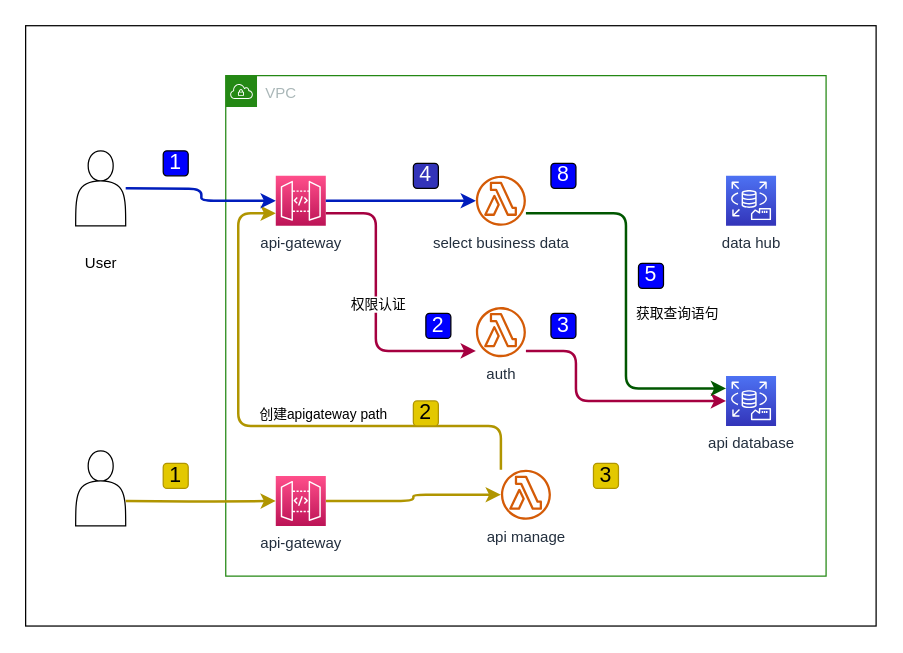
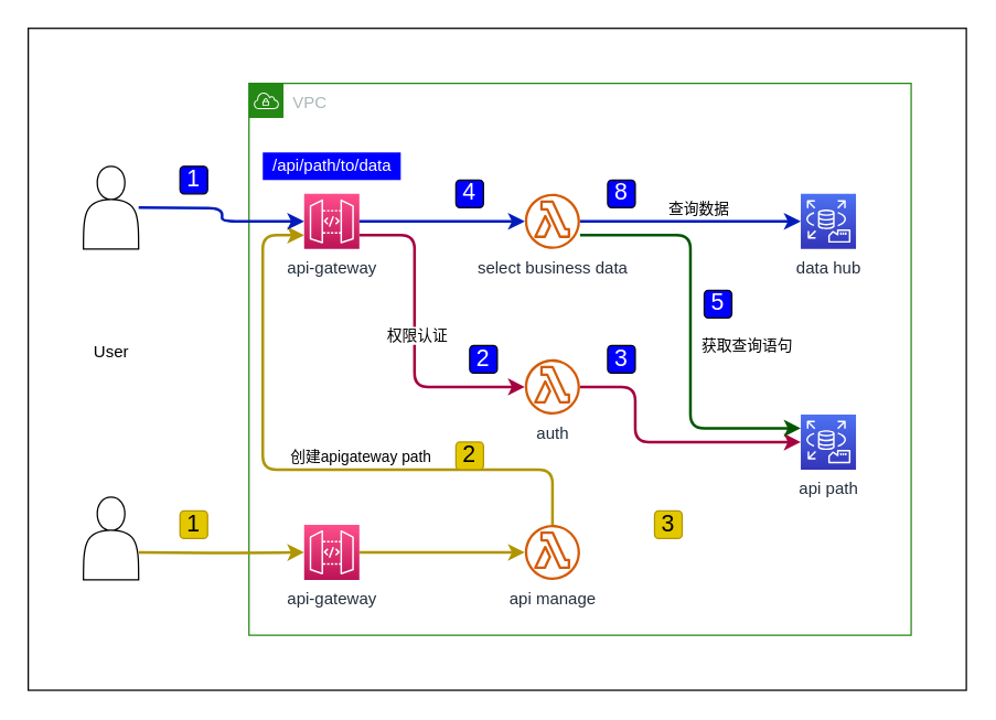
+ <mxCell id="20" value="/api/path/to/data" style="text;align=center;verticalAlign=middle;resizable=0;points=[];autosize=1;strokeColor=none;fillColor=#0000FF;labelBackgroundColor=none;labelBorderColor=none;fontColor=#FFFFFF;html=1;" parent="3" vertex="1"><mxGeometry x="10" y="50" width="100" height="20" as="geometry" /></mxCell>
- <mxCell id="22" value="4" style="rounded=1;whiteSpace=wrap;html=1;labelBackgroundColor=none;labelBorderColor=none;fontColor=#FFFFFF;fillColor=#3334b9;fontSize=17;" parent="3" vertex="1"><mxGeometry x="150" y="70" width="20" height="20" as="geometry" /></mxCell>
+ <mxCell id="22" value="4" style="rounded=1;whiteSpace=wrap;html=1;labelBackgroundColor=none;labelBorderColor=none;fontColor=#FFFFFF;fillColor=#0000FF;fontSize=17;" parent="3" vertex="1"><mxGeometry x="150" y="70" width="20" height="20" as="geometry" /></mxCell>
+ <mxCell id="7" style="edgeStyle=orthogonalEdgeStyle;rounded=1;orthogonalLoop=1;jettySize=auto;html=1;strokeWidth=2;strokeColor=#001DBC;fillColor=#0050ef;" parent="3" source="9" target="10" edge="1"><mxGeometry relative="1" as="geometry" /></mxCell>
+ <mxCell id="8" value="查询数据" style="edgeLabel;html=1;align=center;verticalAlign=middle;resizable=0;points=[];fontColor=default;" parent="7" vertex="1" connectable="0"><mxGeometry x="0.071" y="2" relative="1" as="geometry"><mxPoint y="-8" as="offset" /></mxGeometry></mxCell>
- <mxCell id="34" value="User" style="text;html=1;align=center;verticalAlign=middle;resizable=0;points=[];autosize=1;strokeColor=none;fillColor=none;fontColor=#000000;" parent="1" vertex="1"><mxGeometry y="200" width="40" height="20" as="geometry" x="60" /></mxCell>
+ <mxCell id="34" value="User" style="text;html=1;align=center;verticalAlign=middle;resizable=0;points=[];autosize=1;strokeColor=none;fillColor=none;fontColor=#000000;" parent="1" vertex="1"><mxGeometry x="60" y="245" width="40" height="20" as="geometry" /></mxCell>
- <mxCell id="16" value="auth" style="sketch=0;outlineConnect=0;fontColor=#232F3E;gradientColor=none;fillColor=#D45B07;strokeColor=none;dashed=0;verticalLabelPosition=bottom;verticalAlign=top;align=center;html=1;fontSize=12;fontStyle=0;aspect=fixed;pointerEvents=1;shape=mxgraph.aws4.lambda_function;" parent="3" vertex="1"><mxGeometry x="200" y="185" width="40" height="40" as="geometry" /></mxCell>
+ <mxCell id="16" value="auth" style="sketch=0;outlineConnect=0;fontColor=#232F3E;gradientColor=none;fillColor=#D45B07;strokeColor=none;dashed=0;verticalLabelPosition=bottom;verticalAlign=top;align=center;html=1;fontSize=12;fontStyle=0;aspect=fixed;pointerEvents=1;shape=mxgraph.aws4.lambda_function;" parent="3" vertex="1"><mxGeometry x="200" y="200" width="40" height="40" as="geometry" /></mxCell>
- <mxCell id="11" value="api database" style="sketch=0;points=[[0,0,0],[0.25,0,0],[0.5,0,0],[0.75,0,0],[1,0,0],[0,1,0],[0.25,1,0],[0.5,1,0],[0.75,1,0],[1,1,0],[0,0.25,0],[0,0.5,0],[0,0.75,0],[1,0.25,0],[1,0.5,0],[1,0.75,0]];outlineConnect=0;fontColor=#232F3E;gradientColor=#4D72F3;gradientDirection=north;fillColor=#3334B9;strokeColor=#ffffff;dashed=0;verticalLabelPosition=bottom;verticalAlign=top;align=center;html=1;fontSize=12;fontStyle=0;aspect=fixed;shape=mxgraph.aws4.resourceIcon;resIcon=mxgraph.aws4.rds_on_vmware;" parent="3" vertex="1"><mxGeometry x="400" y="240" width="40" height="40" as="geometry" /></mxCell>
+ <mxCell id="11" value="api path" style="sketch=0;points=[[0,0,0],[0.25,0,0],[0.5,0,0],[0.75,0,0],[1,0,0],[0,1,0],[0.25,1,0],[0.5,1,0],[0.75,1,0],[1,1,0],[0,0.25,0],[0,0.5,0],[0,0.75,0],[1,0.25,0],[1,0.5,0],[1,0.75,0]];outlineConnect=0;fontColor=#232F3E;gradientColor=#4D72F3;gradientDirection=north;fillColor=#3334B9;strokeColor=#ffffff;dashed=0;verticalLabelPosition=bottom;verticalAlign=top;align=center;html=1;fontSize=12;fontStyle=0;aspect=fixed;shape=mxgraph.aws4.resourceIcon;resIcon=mxgraph.aws4.rds_on_vmware;" parent="3" vertex="1"><mxGeometry x="400" y="240" width="40" height="40" as="geometry" /></mxCell>
- <mxCell id="14" value="api manage" style="sketch=0;outlineConnect=0;fontColor=#232F3E;gradientColor=none;fillColor=#D45B07;strokeColor=none;dashed=0;verticalLabelPosition=bottom;verticalAlign=top;align=center;html=1;fontSize=12;fontStyle=0;aspect=fixed;pointerEvents=1;shape=mxgraph.aws4.lambda_function;" parent="3" vertex="1"><mxGeometry x="220" y="315" width="40" height="40" as="geometry" /></mxCell>
+ <mxCell id="14" value="api manage" style="sketch=0;outlineConnect=0;fontColor=#232F3E;gradientColor=none;fillColor=#D45B07;strokeColor=none;dashed=0;verticalLabelPosition=bottom;verticalAlign=top;align=center;html=1;fontSize=12;fontStyle=0;aspect=fixed;pointerEvents=1;shape=mxgraph.aws4.lambda_function;" parent="3" vertex="1"><mxGeometry x="200" y="320" width="40" height="40" as="geometry" /></mxCell>
